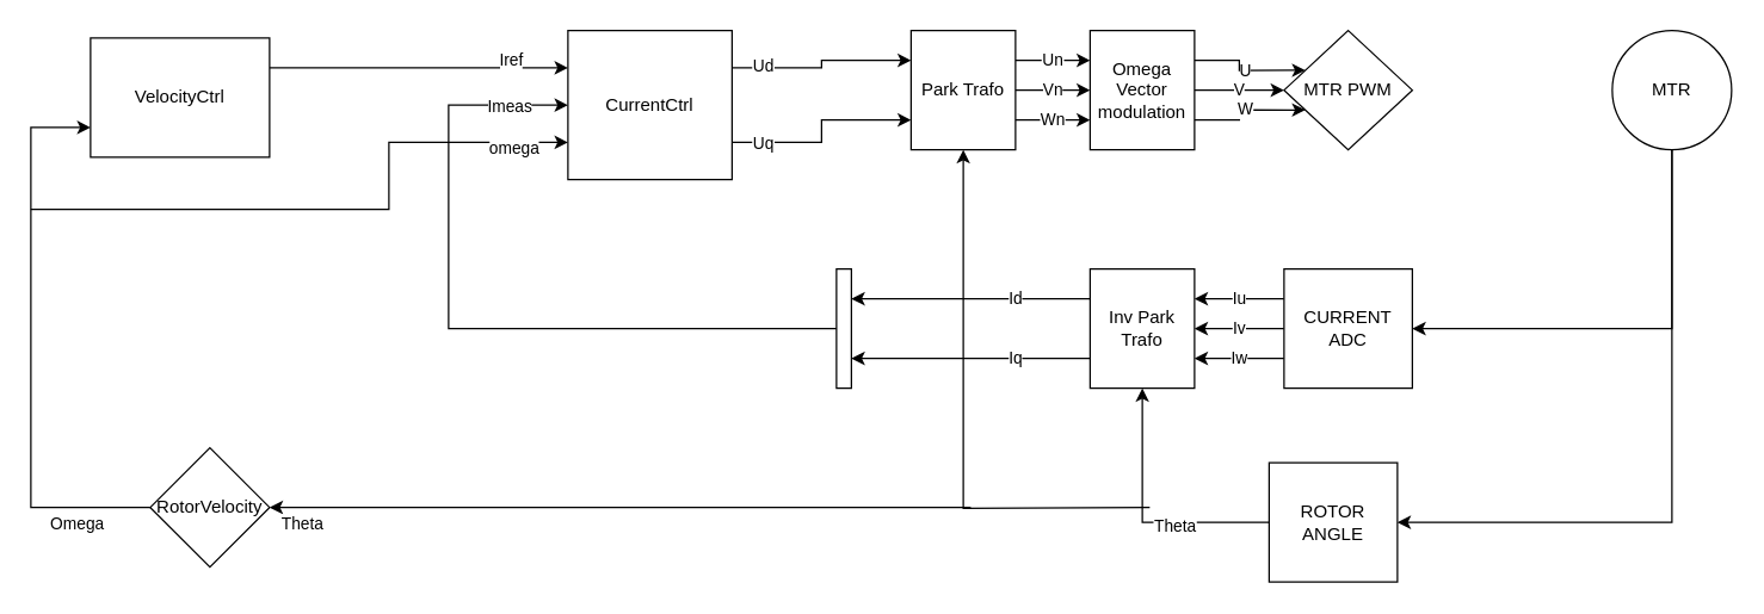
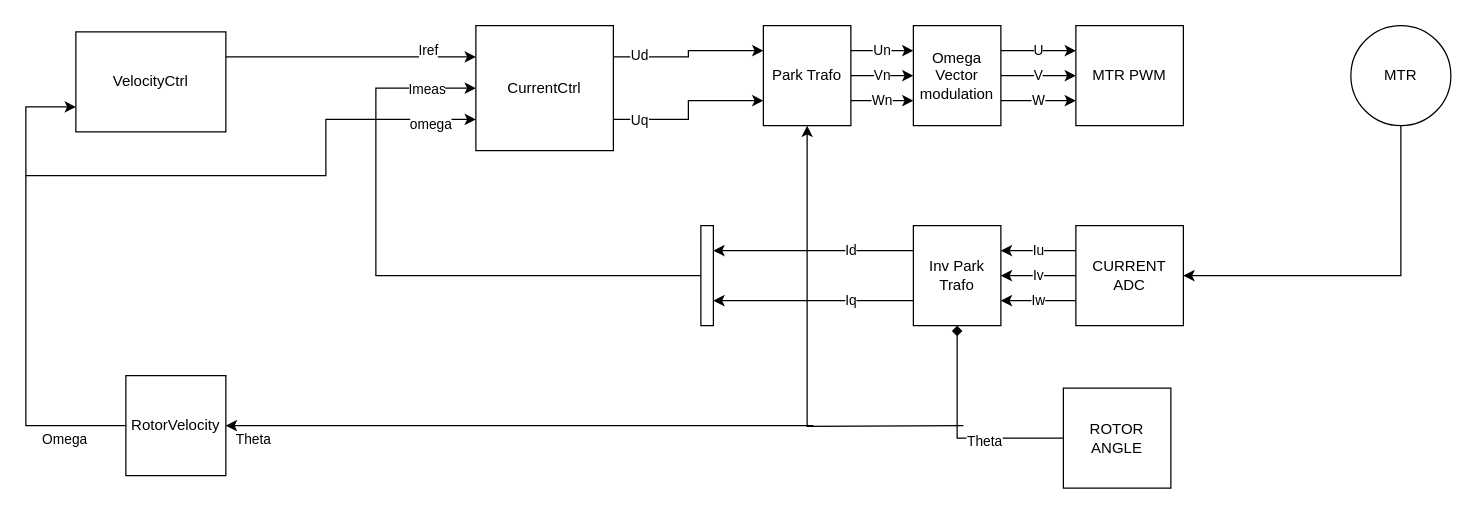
- <mxCell id="2" value="MTR PWM" style="rhombus;whiteSpace=wrap;html=1;" parent="1" vertex="1"><mxGeometry x="860" y="20" width="86" height="80" as="geometry" /></mxCell>
+ <mxCell id="2" value="MTR PWM" style="rounded=0;whiteSpace=wrap;html=1;" parent="1" vertex="1"><mxGeometry x="860" y="20" width="86" height="80" as="geometry" /></mxCell>
- <mxCell id="10" style="edgeStyle=orthogonalEdgeStyle;rounded=0;orthogonalLoop=1;jettySize=auto;html=1;entryX=0.5;entryY=1;entryDx=0;entryDy=0;" parent="1" source="13" target="25" edge="1"><mxGeometry relative="1" as="geometry" /></mxCell>
+ <mxCell id="10" style="edgeStyle=orthogonalEdgeStyle;rounded=0;orthogonalLoop=1;jettySize=auto;html=1;entryX=0.5;entryY=1;entryDx=0;entryDy=0;endArrow=diamond;" parent="1" source="13" target="25" edge="1"><mxGeometry relative="1" as="geometry" /></mxCell>
- <mxCell id="39" value="RotorVelocity" style="rhombus;whiteSpace=wrap;html=1;" parent="1" vertex="1"><mxGeometry x="100" y="300" width="80" height="80" as="geometry" /></mxCell>
+ <mxCell id="39" value="RotorVelocity" style="rounded=0;whiteSpace=wrap;html=1;" parent="1" vertex="1"><mxGeometry x="100" y="300" width="80" height="80" as="geometry" /></mxCell>
- <mxCell id="8" style="edgeStyle=orthogonalEdgeStyle;rounded=0;orthogonalLoop=1;jettySize=auto;html=1;exitX=0.5;exitY=1;exitDx=0;exitDy=0;entryX=1;entryY=0.5;entryDx=0;entryDy=0;" parent="1" source="9" target="13" edge="1"><mxGeometry relative="1" as="geometry" /></mxCell>
